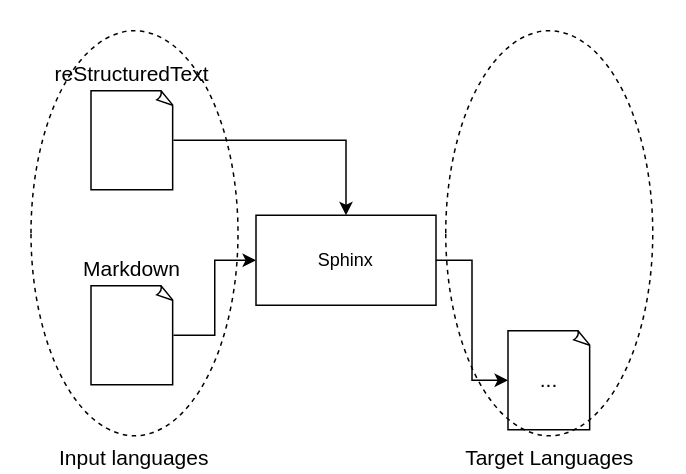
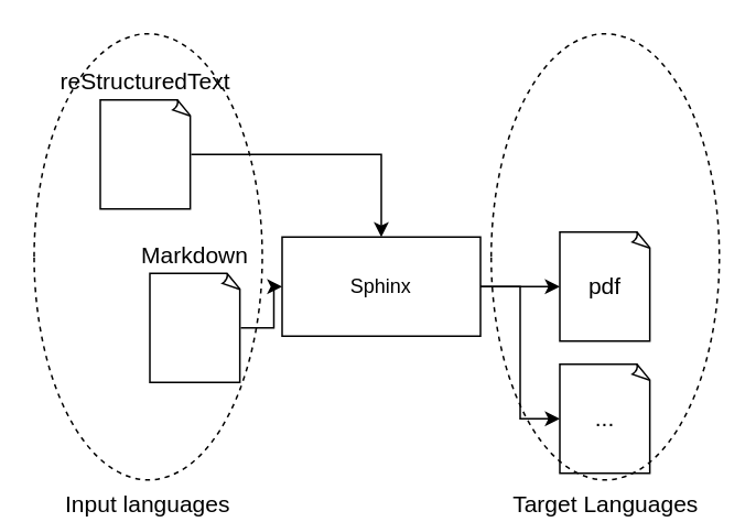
+ <mxCell id="3" style="edgeStyle=orthogonalEdgeStyle;rounded=0;orthogonalLoop=1;jettySize=auto;html=1;exitX=1;exitY=0.5;exitDx=0;exitDy=0;entryX=0;entryY=0.5;entryDx=0;entryDy=0;entryPerimeter=0;fontSize=14;" edge="1" parent="1" source="5" target="2"><mxGeometry relative="1" as="geometry" /></mxCell>
+ <mxCell id="2" value="pdf" style="whiteSpace=wrap;html=1;shape=mxgraph.basic.document;fontSize=14;" vertex="1" parent="1"><mxGeometry x="338" y="140" width="55" height="66" as="geometry" /></mxCell>
- <mxCell id="10" value="Markdown" style="whiteSpace=wrap;html=1;shape=mxgraph.basic.document;fontSize=14;labelPosition=center;verticalLabelPosition=top;align=center;verticalAlign=bottom;" vertex="1" parent="1"><mxGeometry x="60" y="190" width="55" height="66" as="geometry" /></mxCell>
+ <mxCell id="10" value="Markdown" style="whiteSpace=wrap;html=1;shape=mxgraph.basic.document;fontSize=14;labelPosition=center;verticalLabelPosition=top;align=center;verticalAlign=bottom;" vertex="1" parent="1"><mxGeometry x="90" y="165" width="55" height="66" as="geometry" /></mxCell>
